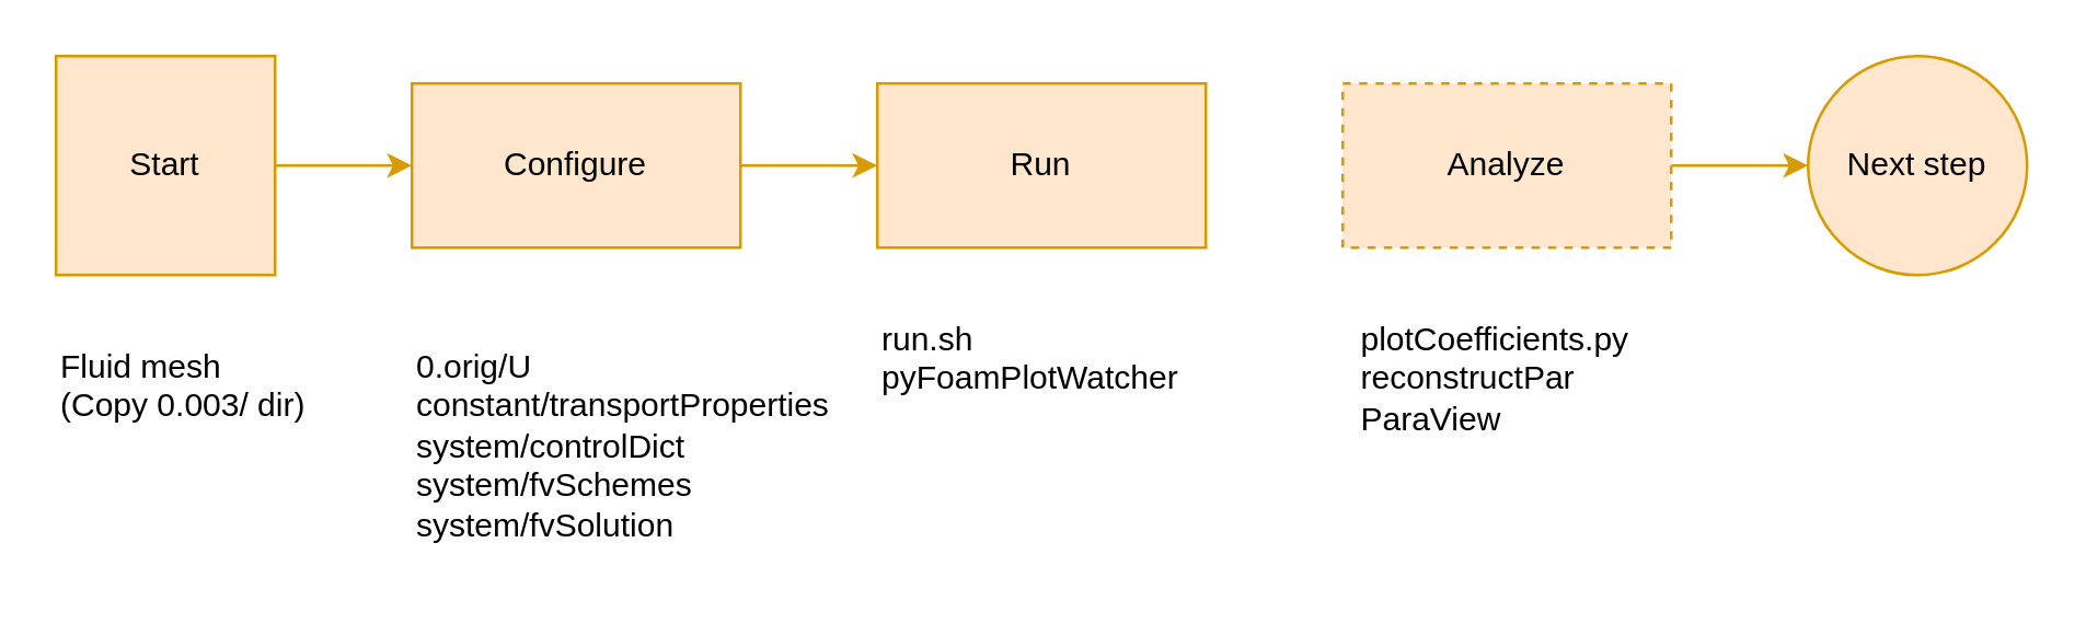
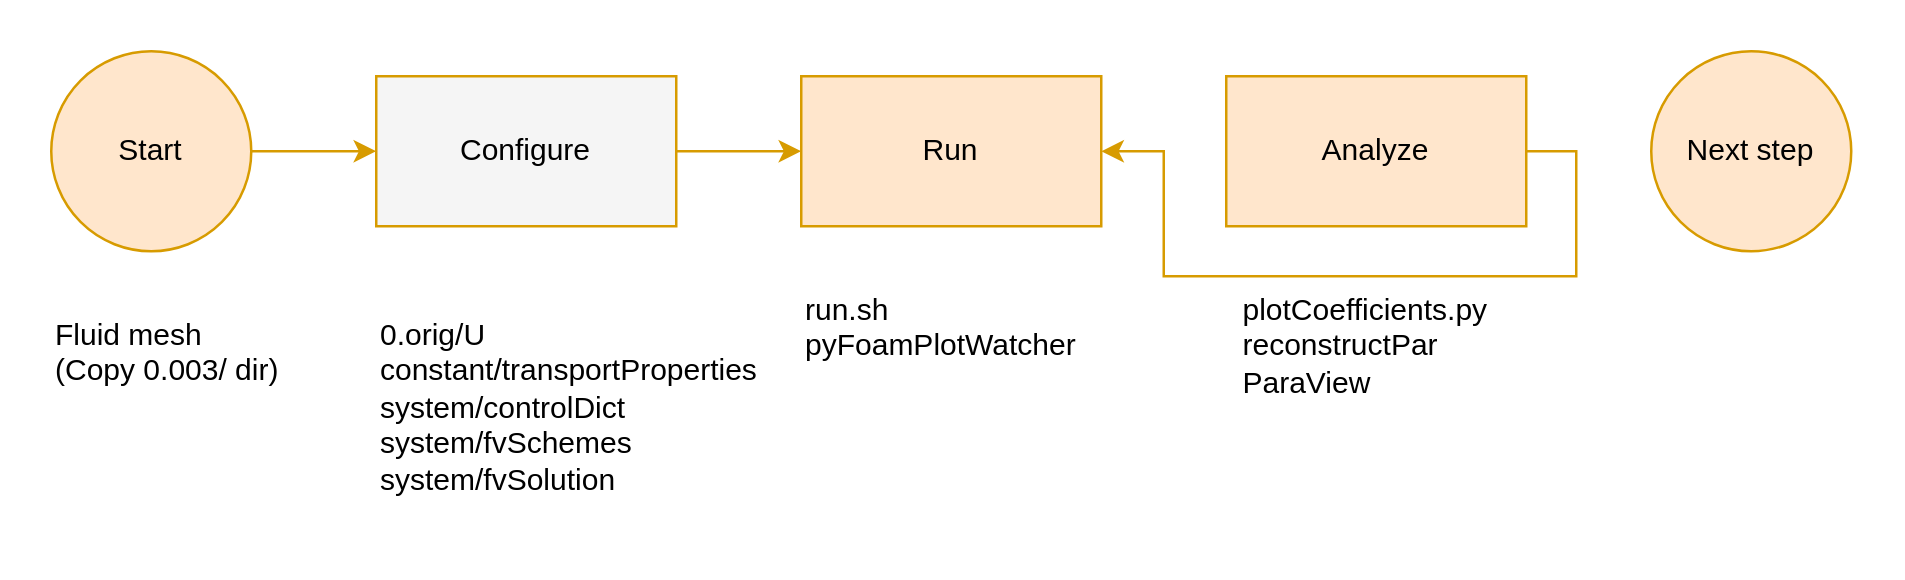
- <mxCell id="3" value="Start" style="whiteSpace=wrap;html=1;aspect=fixed;fillColor=#ffe6cc;strokeColor=#d79b00;rounded=0;" vertex="1" parent="1"><mxGeometry x="20" y="20" width="80" height="80" as="geometry" /></mxCell>
+ <mxCell id="3" value="Start" style="ellipse;whiteSpace=wrap;html=1;aspect=fixed;fillColor=#ffe6cc;strokeColor=#d79b00;" vertex="1" parent="1"><mxGeometry x="20" y="20" width="80" height="80" as="geometry" /></mxCell>
- <mxCell id="5" value="Configure" style="rounded=0;whiteSpace=wrap;html=1;fillColor=#ffe6cc;strokeColor=#d79b00;" vertex="1" parent="1"><mxGeometry x="150" y="30" width="120" height="60" as="geometry" /></mxCell>
+ <mxCell id="5" value="Configure" style="rounded=0;whiteSpace=wrap;html=1;fillColor=#f5f5f5;strokeColor=#d79b00;" vertex="1" parent="1"><mxGeometry x="150" y="30" width="120" height="60" as="geometry" /></mxCell>
- <mxCell id="8" value="Analyze" style="rounded=0;whiteSpace=wrap;html=1;fillColor=#ffe6cc;strokeColor=#d79b00;dashed=1;" vertex="1" parent="1"><mxGeometry x="490" y="30" width="120" height="60" as="geometry" /></mxCell>
+ <mxCell id="8" value="Analyze" style="rounded=0;whiteSpace=wrap;html=1;fillColor=#ffe6cc;strokeColor=#d79b00;" vertex="1" parent="1"><mxGeometry x="490" y="30" width="120" height="60" as="geometry" /></mxCell>
- <mxCell id="7" style="edgeStyle=orthogonalEdgeStyle;rounded=0;orthogonalLoop=1;jettySize=auto;html=1;exitX=1;exitY=0.5;exitDx=0;exitDy=0;entryX=0;entryY=0.5;entryDx=0;entryDy=0;fillColor=#ffe6cc;strokeColor=#d79b00;" edge="1" parent="1" source="8" target="9"><mxGeometry relative="1" as="geometry" /></mxCell>
+ <mxCell id="7" style="edgeStyle=orthogonalEdgeStyle;rounded=0;orthogonalLoop=1;jettySize=auto;html=1;exitX=1;exitY=0.5;exitDx=0;exitDy=0;fillColor=#ffe6cc;strokeColor=#d79b00;" edge="1" parent="1" source="8" target="6"><mxGeometry relative="1" as="geometry" /></mxCell>
